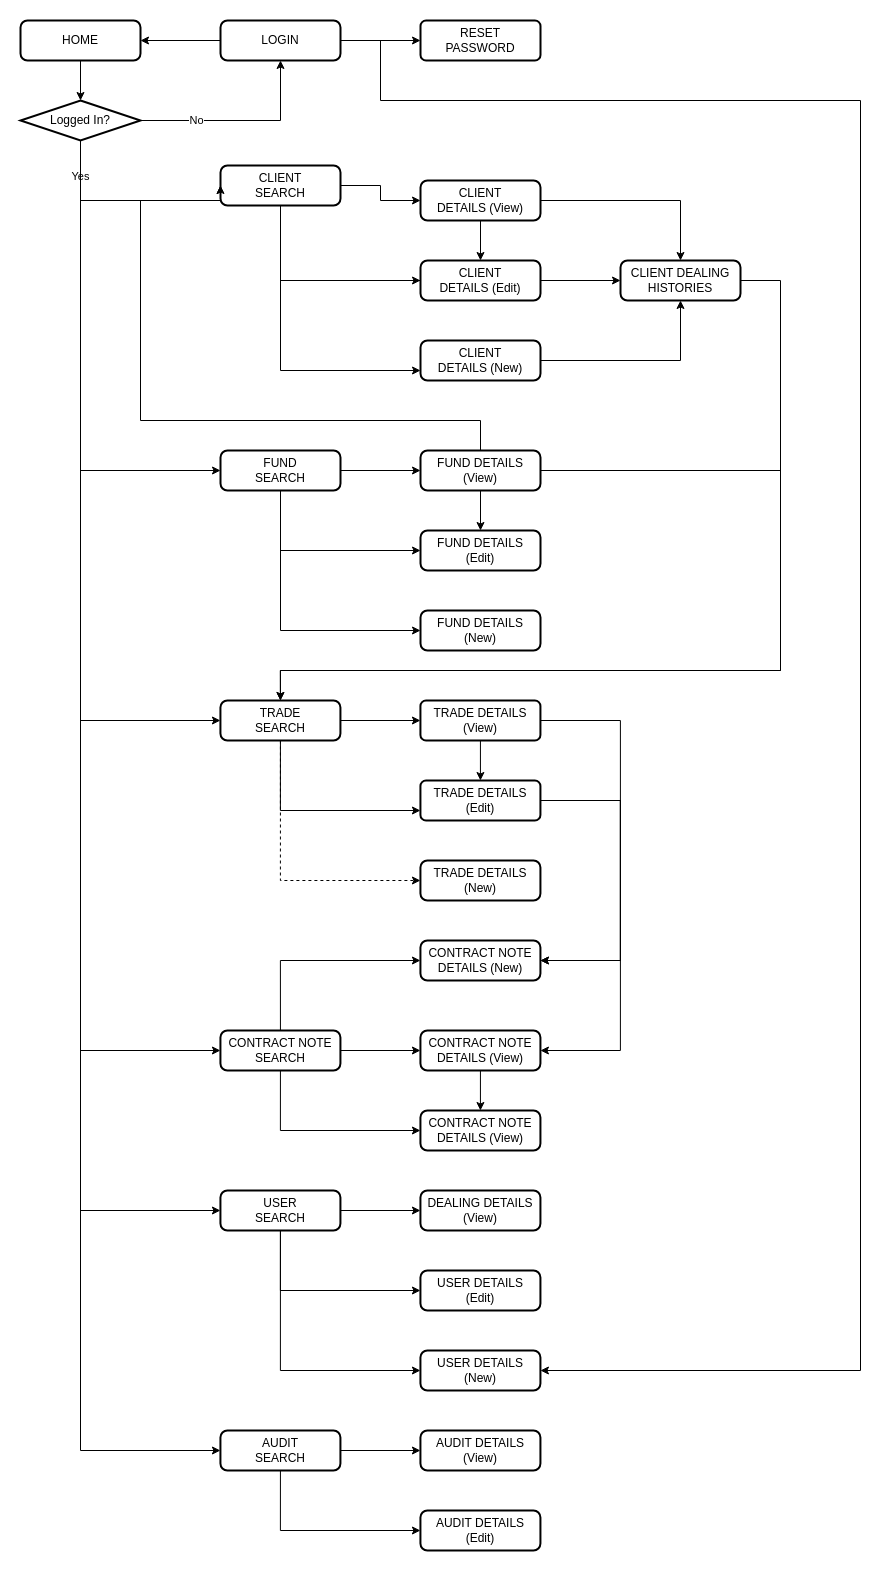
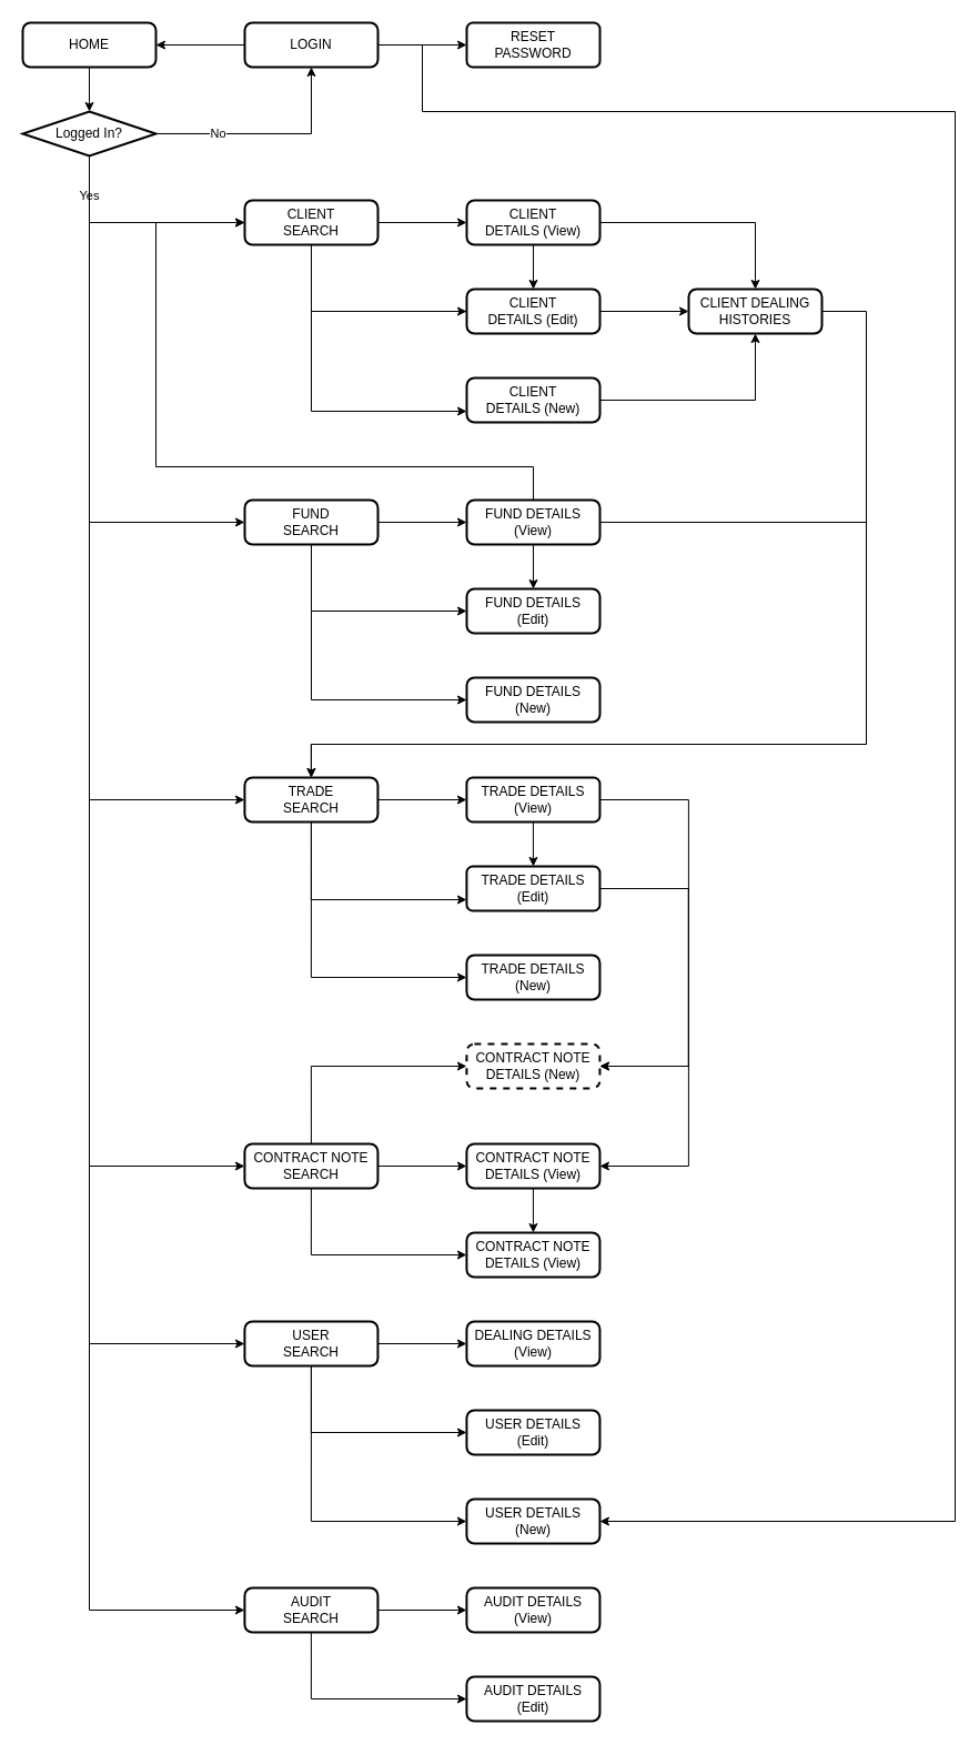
- <mxCell id="22" value="CLIENT&lt;div&gt;SEARCH&lt;/div&gt;" style="rounded=1;whiteSpace=wrap;html=1;absoluteArcSize=1;arcSize=14;strokeWidth=2;" parent="1" vertex="1"><mxGeometry x="220" y="165" width="120" height="40" as="geometry" /></mxCell>
+ <mxCell id="22" value="CLIENT&lt;div&gt;SEARCH&lt;/div&gt;" style="rounded=1;whiteSpace=wrap;html=1;absoluteArcSize=1;arcSize=14;strokeWidth=2;" parent="1" vertex="1"><mxGeometry x="220" y="180" width="120" height="40" as="geometry" /></mxCell>
- <mxCell id="29" style="edgeStyle=orthogonalEdgeStyle;rounded=0;orthogonalLoop=1;jettySize=auto;html=1;entryX=0;entryY=0.5;entryDx=0;entryDy=0;exitX=0.5;exitY=1;exitDx=0;exitDy=0;dashed=1;" parent="1" source="30" target="51" edge="1"><mxGeometry relative="1" as="geometry" /></mxCell>
+ <mxCell id="29" style="edgeStyle=orthogonalEdgeStyle;rounded=0;orthogonalLoop=1;jettySize=auto;html=1;entryX=0;entryY=0.5;entryDx=0;entryDy=0;exitX=0.5;exitY=1;exitDx=0;exitDy=0;" parent="1" source="30" target="51" edge="1"><mxGeometry relative="1" as="geometry" /></mxCell>
- <mxCell id="52" value="&lt;div&gt;&lt;span style=&quot;background-color: initial;&quot;&gt;CONTRACT NOTE&lt;/span&gt;&lt;/div&gt;&lt;div&gt;&lt;span style=&quot;background-color: initial;&quot;&gt;DETAILS&amp;nbsp;&lt;/span&gt;&lt;span style=&quot;background-color: initial;&quot;&gt;(New)&lt;/span&gt;&lt;/div&gt;" style="rounded=1;whiteSpace=wrap;html=1;absoluteArcSize=1;arcSize=14;strokeWidth=2;" parent="1" vertex="1"><mxGeometry x="419.93" y="940" width="120" height="40" as="geometry" /></mxCell>
+ <mxCell id="52" value="&lt;div&gt;&lt;span style=&quot;background-color: initial;&quot;&gt;CONTRACT NOTE&lt;/span&gt;&lt;/div&gt;&lt;div&gt;&lt;span style=&quot;background-color: initial;&quot;&gt;DETAILS&amp;nbsp;&lt;/span&gt;&lt;span style=&quot;background-color: initial;&quot;&gt;(New)&lt;/span&gt;&lt;/div&gt;" style="rounded=1;whiteSpace=wrap;html=1;absoluteArcSize=1;arcSize=14;strokeWidth=2;dashed=1;" parent="1" vertex="1"><mxGeometry x="419.93" y="940" width="120" height="40" as="geometry" /></mxCell>
